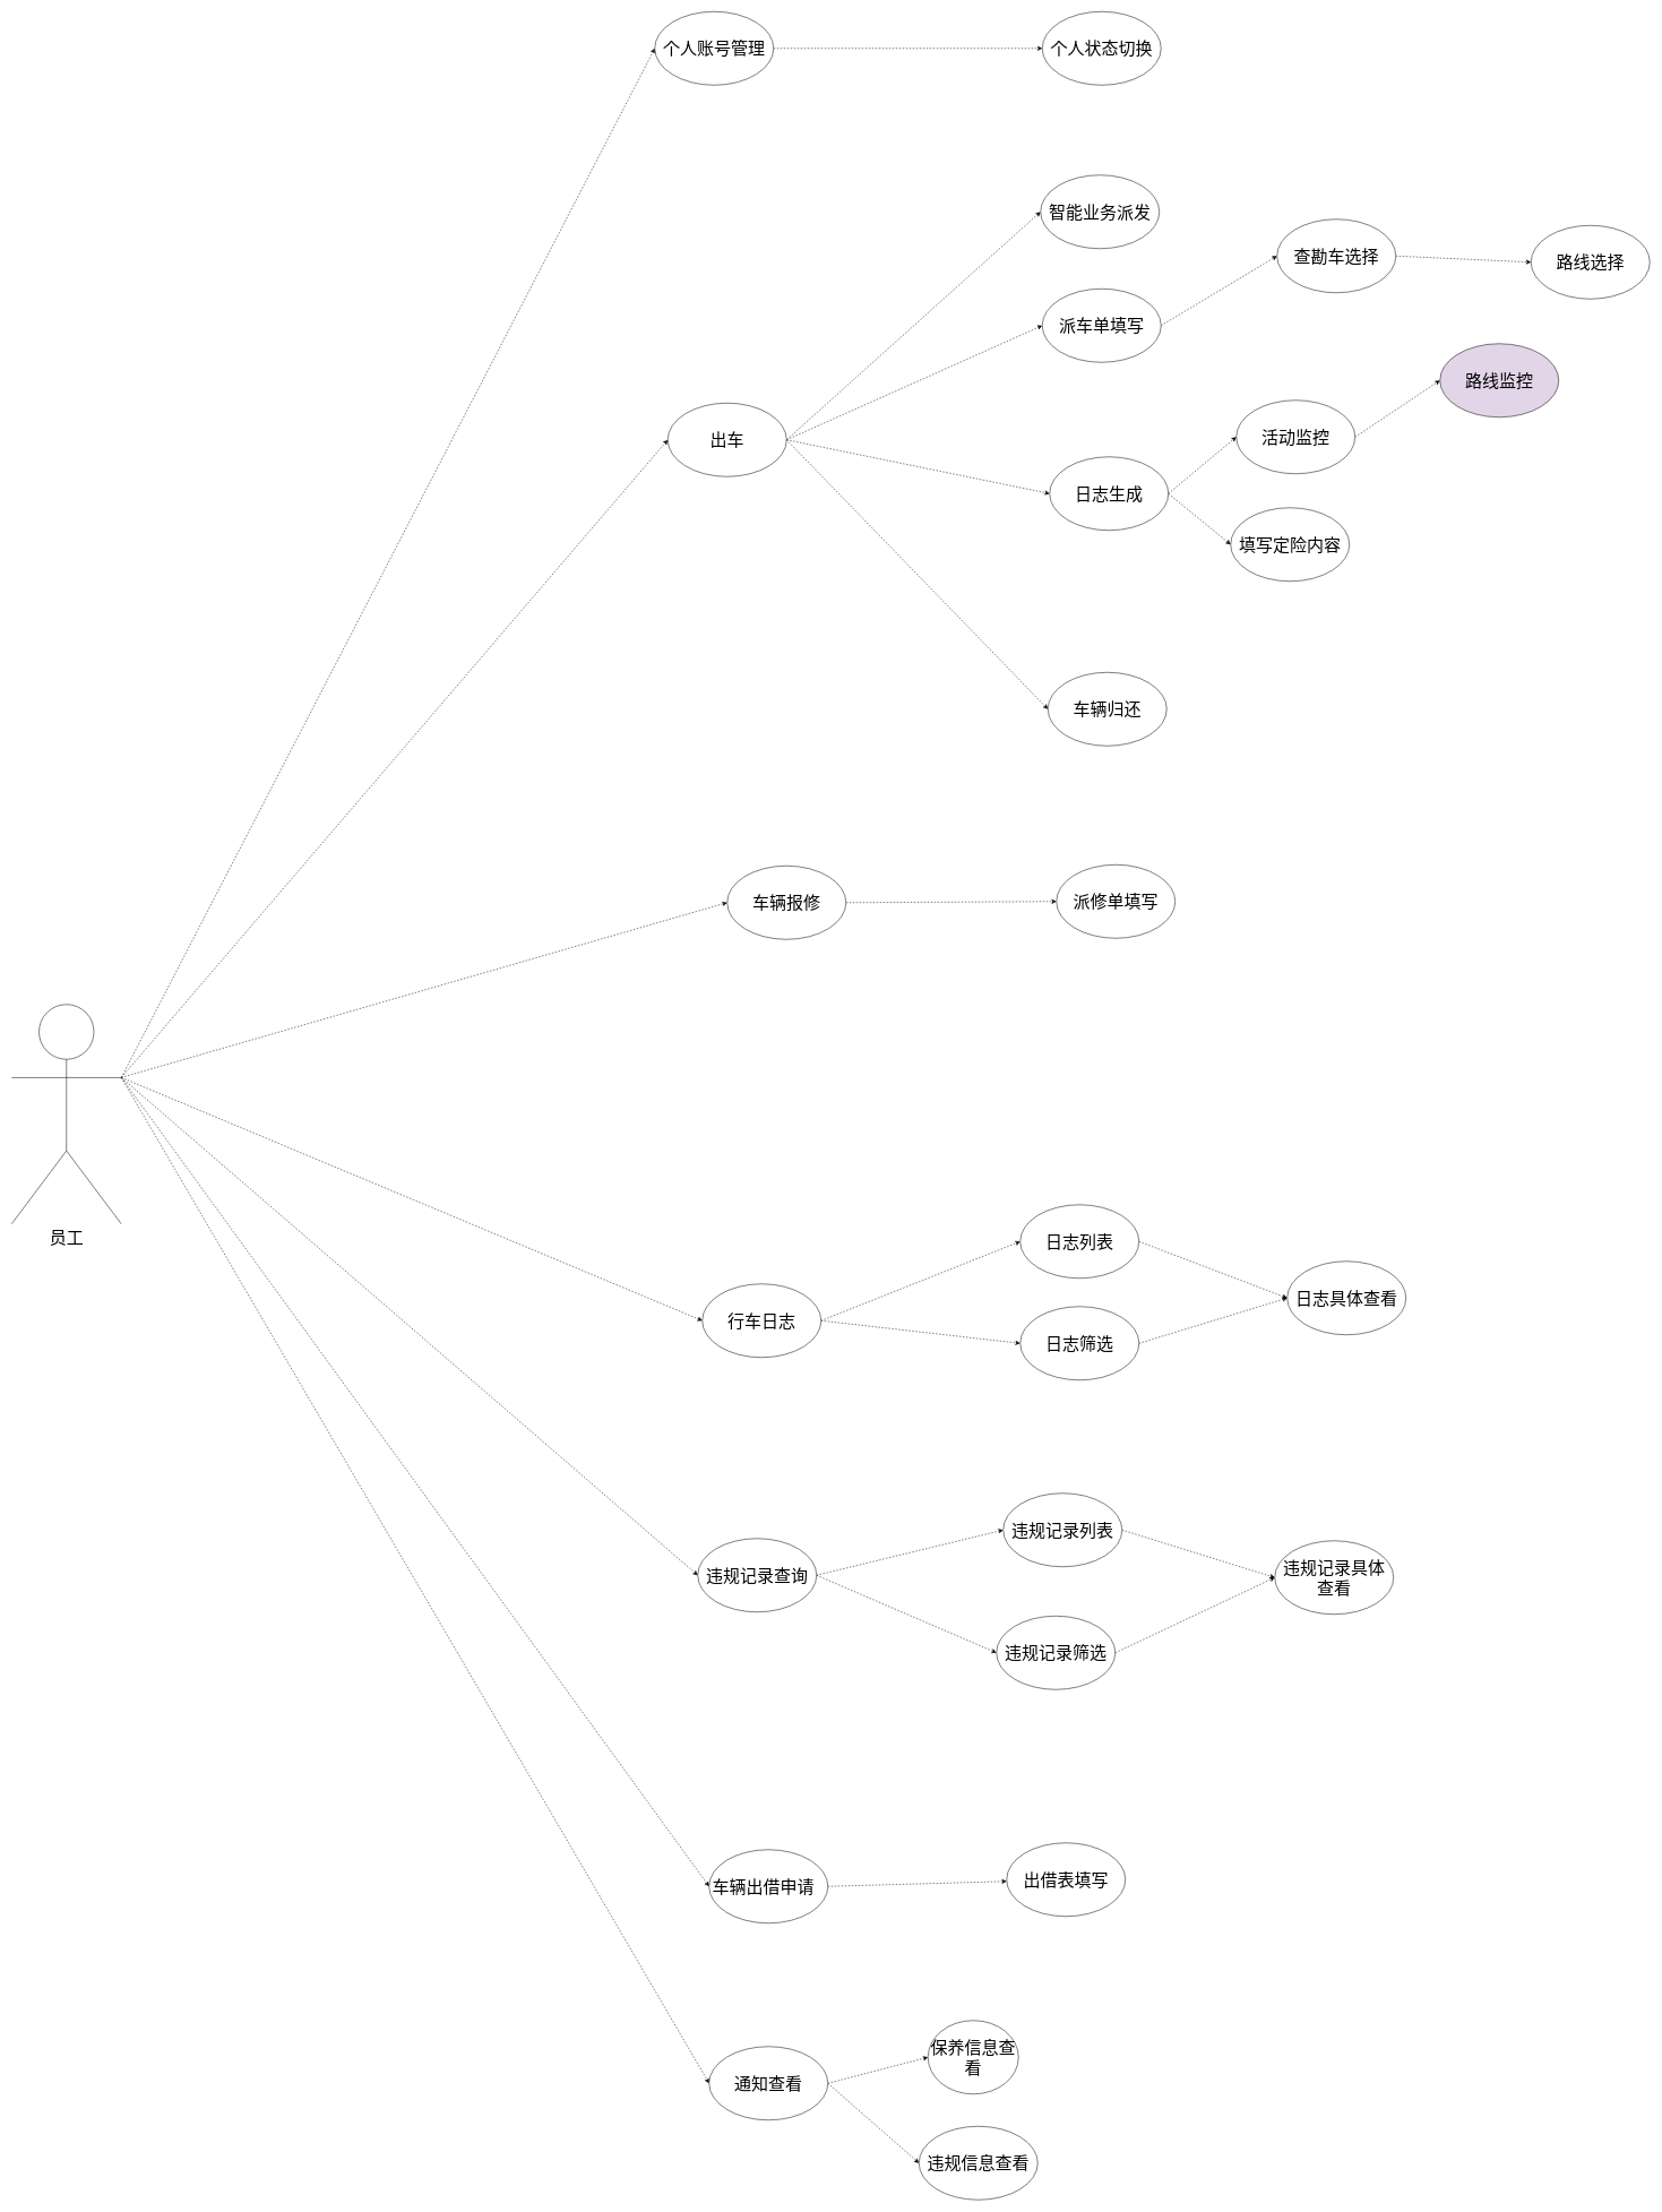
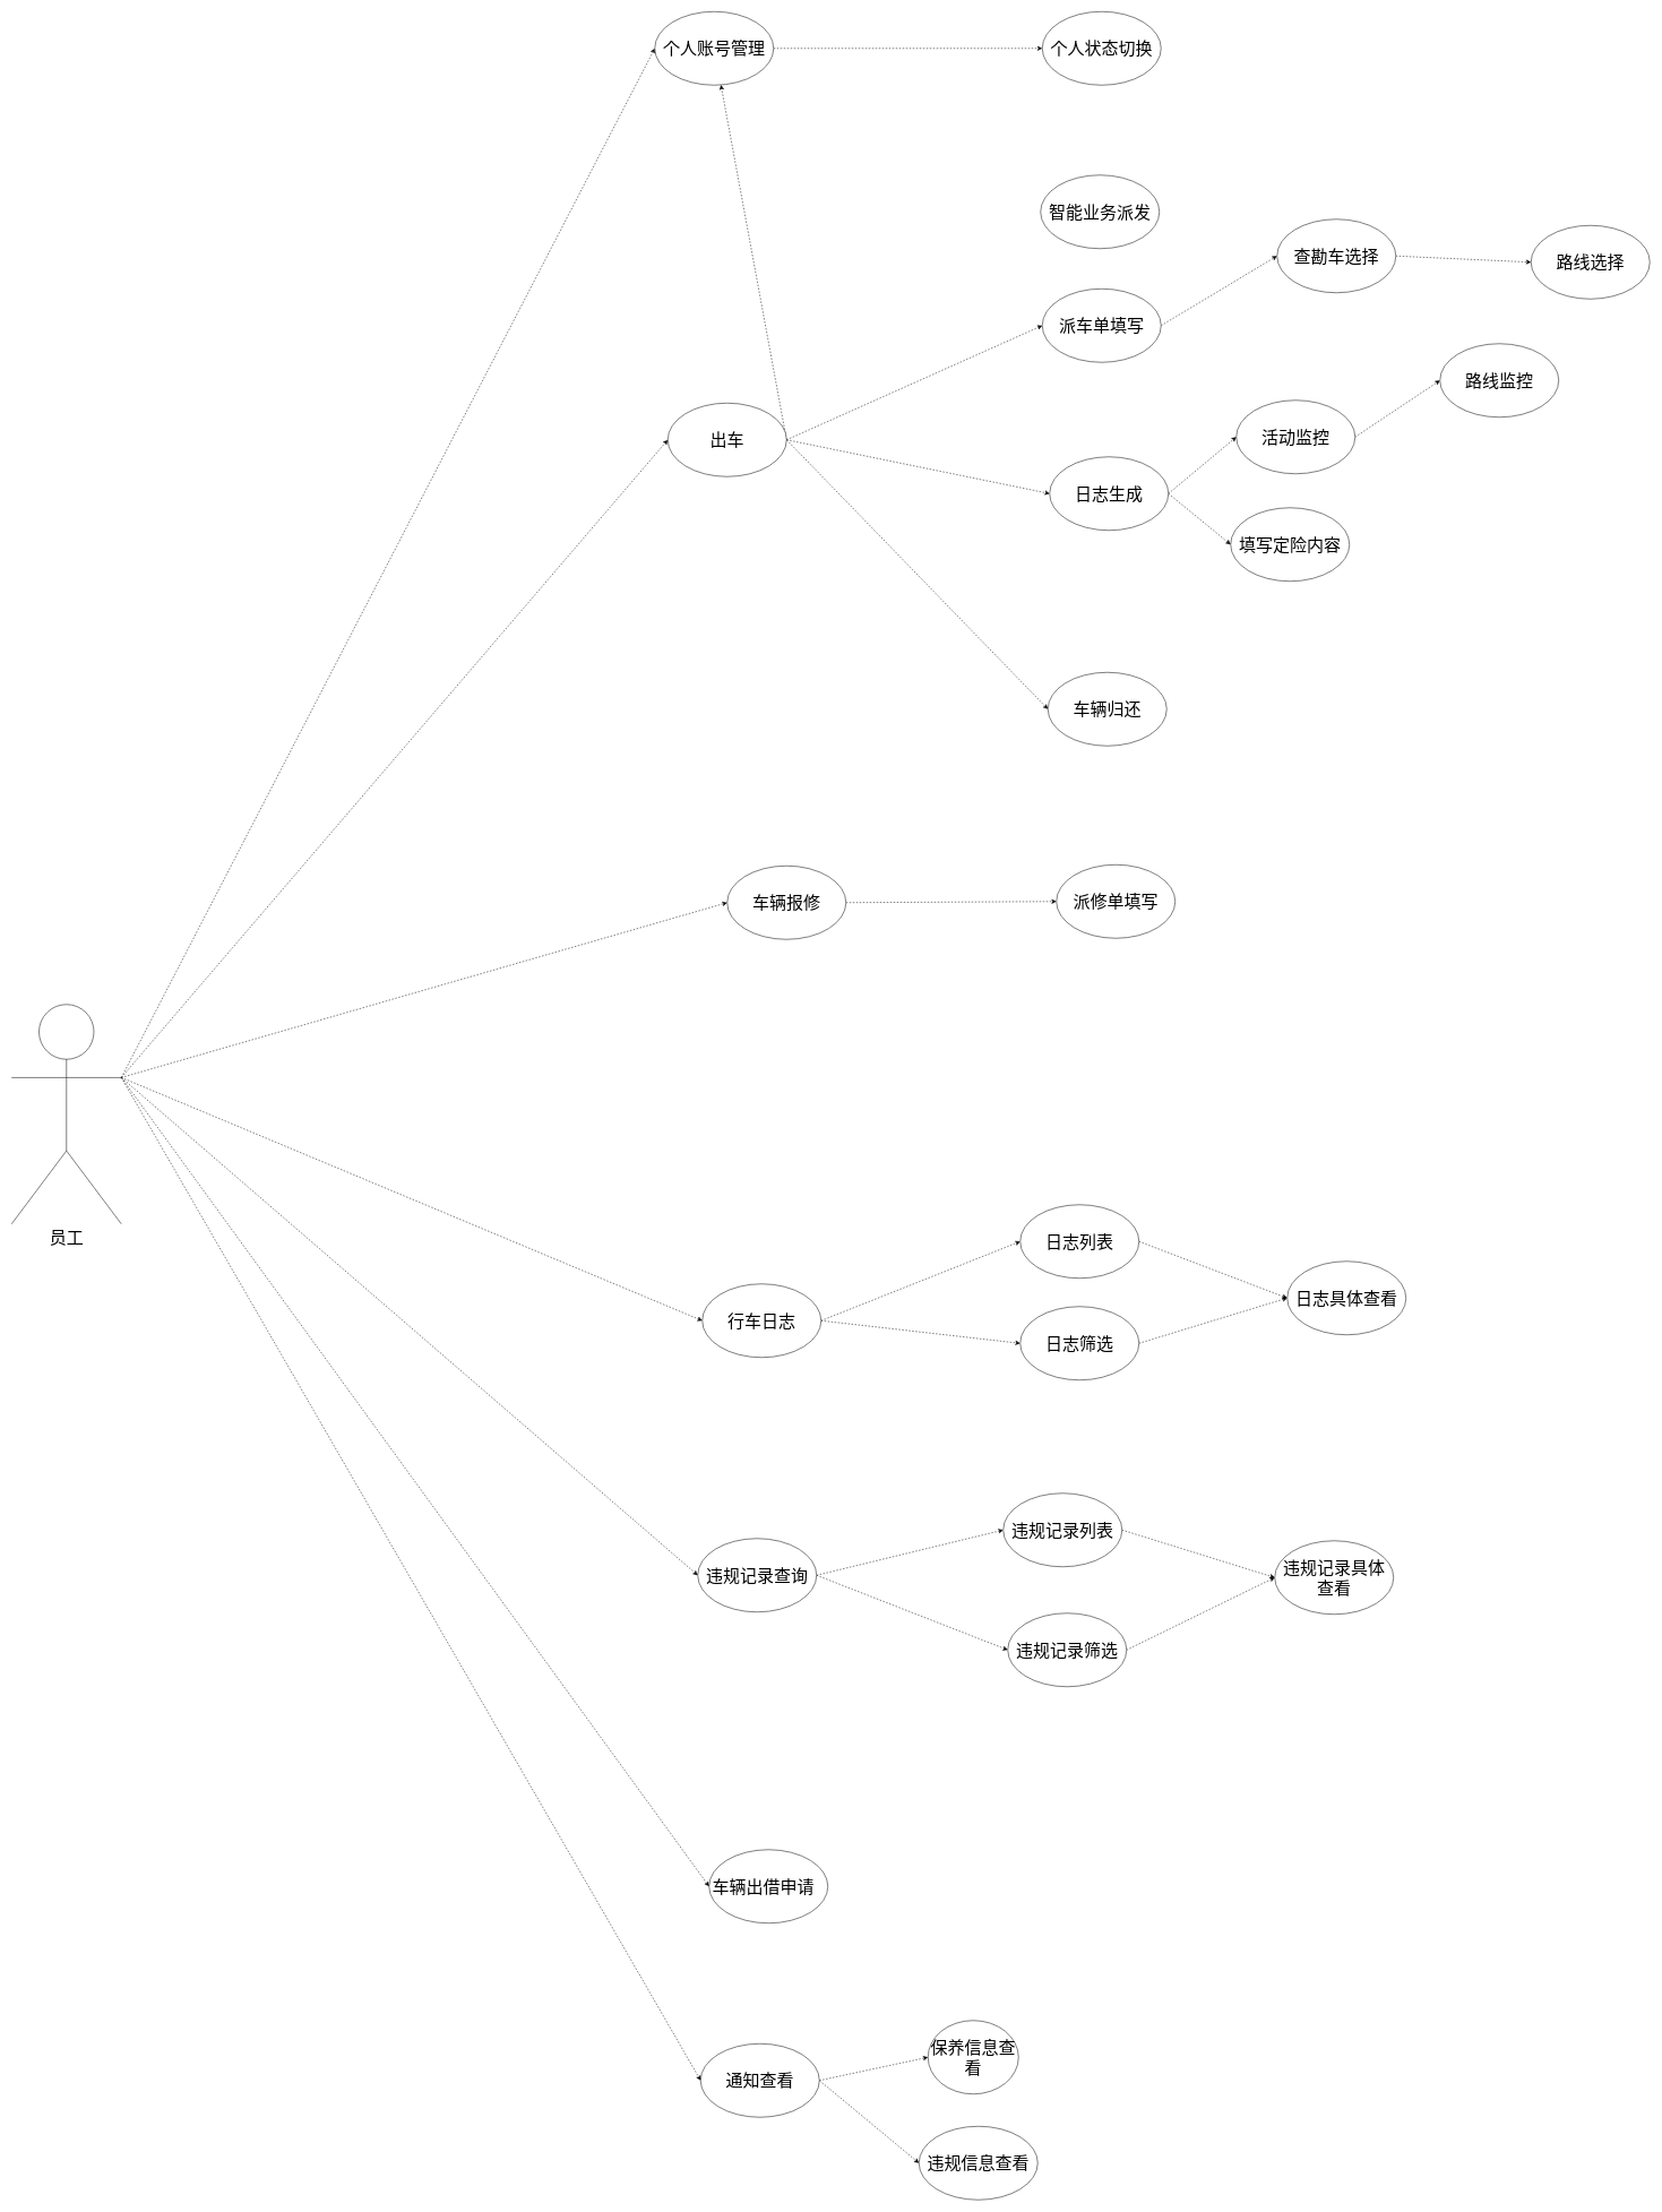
- <mxCell id="5" style="edgeStyle=none;rounded=0;orthogonalLoop=1;jettySize=auto;html=1;exitX=1;exitY=0.5;exitDx=0;exitDy=0;entryX=0;entryY=0.5;entryDx=0;entryDy=0;dashed=1;fontSize=70;" edge="1" parent="1" source="6" target="56"><mxGeometry relative="1" as="geometry" /></mxCell>
+ <mxCell id="5" style="edgeStyle=none;rounded=0;orthogonalLoop=1;jettySize=auto;html=1;exitX=1;exitY=0.5;exitDx=0;exitDy=0;dashed=1;fontSize=70;" edge="1" parent="1" source="6" target="55"><mxGeometry relative="1" as="geometry" /></mxCell>
- <mxCell id="36" value="&lt;font style=&quot;font-size: 30px;&quot;&gt;路线监控&lt;/font&gt;" style="ellipse;whiteSpace=wrap;html=1;fontSize=30;fillColor=#e1d5e7;" vertex="1" parent="1"><mxGeometry x="2545" y="607" width="210" height="130" as="geometry" /></mxCell>
+ <mxCell id="36" value="&lt;font style=&quot;font-size: 30px;&quot;&gt;路线监控&lt;/font&gt;" style="ellipse;whiteSpace=wrap;html=1;fontSize=30;" vertex="1" parent="1"><mxGeometry x="2545" y="607" width="210" height="130" as="geometry" /></mxCell>
- <mxCell id="50" value="&lt;span style=&quot;font-size: 30px;&quot;&gt;违规记录筛选&lt;/span&gt;" style="ellipse;whiteSpace=wrap;html=1;fontSize=30;" vertex="1" parent="1"><mxGeometry x="1761" y="2856" width="210" height="130" as="geometry" /></mxCell>
+ <mxCell id="50" value="&lt;span style=&quot;font-size: 30px;&quot;&gt;违规记录筛选&lt;/span&gt;" style="ellipse;whiteSpace=wrap;html=1;fontSize=30;" vertex="1" parent="1"><mxGeometry x="1781" y="2851" width="210" height="130" as="geometry" /></mxCell>
- <mxCell id="46" value="&lt;span style=&quot;font-size: 30px;&quot;&gt;出借表填写&lt;/span&gt;" style="ellipse;whiteSpace=wrap;html=1;fontSize=30;" vertex="1" parent="1"><mxGeometry x="1779" y="3257" width="210" height="130" as="geometry" /></mxCell>
- <mxCell id="15" style="edgeStyle=none;rounded=0;orthogonalLoop=1;jettySize=auto;html=1;exitX=1;exitY=0.5;exitDx=0;exitDy=0;dashed=1;fontSize=30;" edge="1" parent="1" source="16" target="46"><mxGeometry relative="1" as="geometry" /></mxCell>
- <mxCell id="19" value="&lt;span style=&quot;font-size: 30px;&quot;&gt;通知查看&lt;/span&gt;" style="ellipse;whiteSpace=wrap;html=1;fontSize=30;" vertex="1" parent="1"><mxGeometry x="1253" y="3617" width="210" height="130" as="geometry" /></mxCell>
+ <mxCell id="19" value="&lt;span style=&quot;font-size: 30px;&quot;&gt;通知查看&lt;/span&gt;" style="ellipse;whiteSpace=wrap;html=1;fontSize=30;" vertex="1" parent="1"><mxGeometry x="1238" y="3612" width="210" height="130" as="geometry" /></mxCell>
